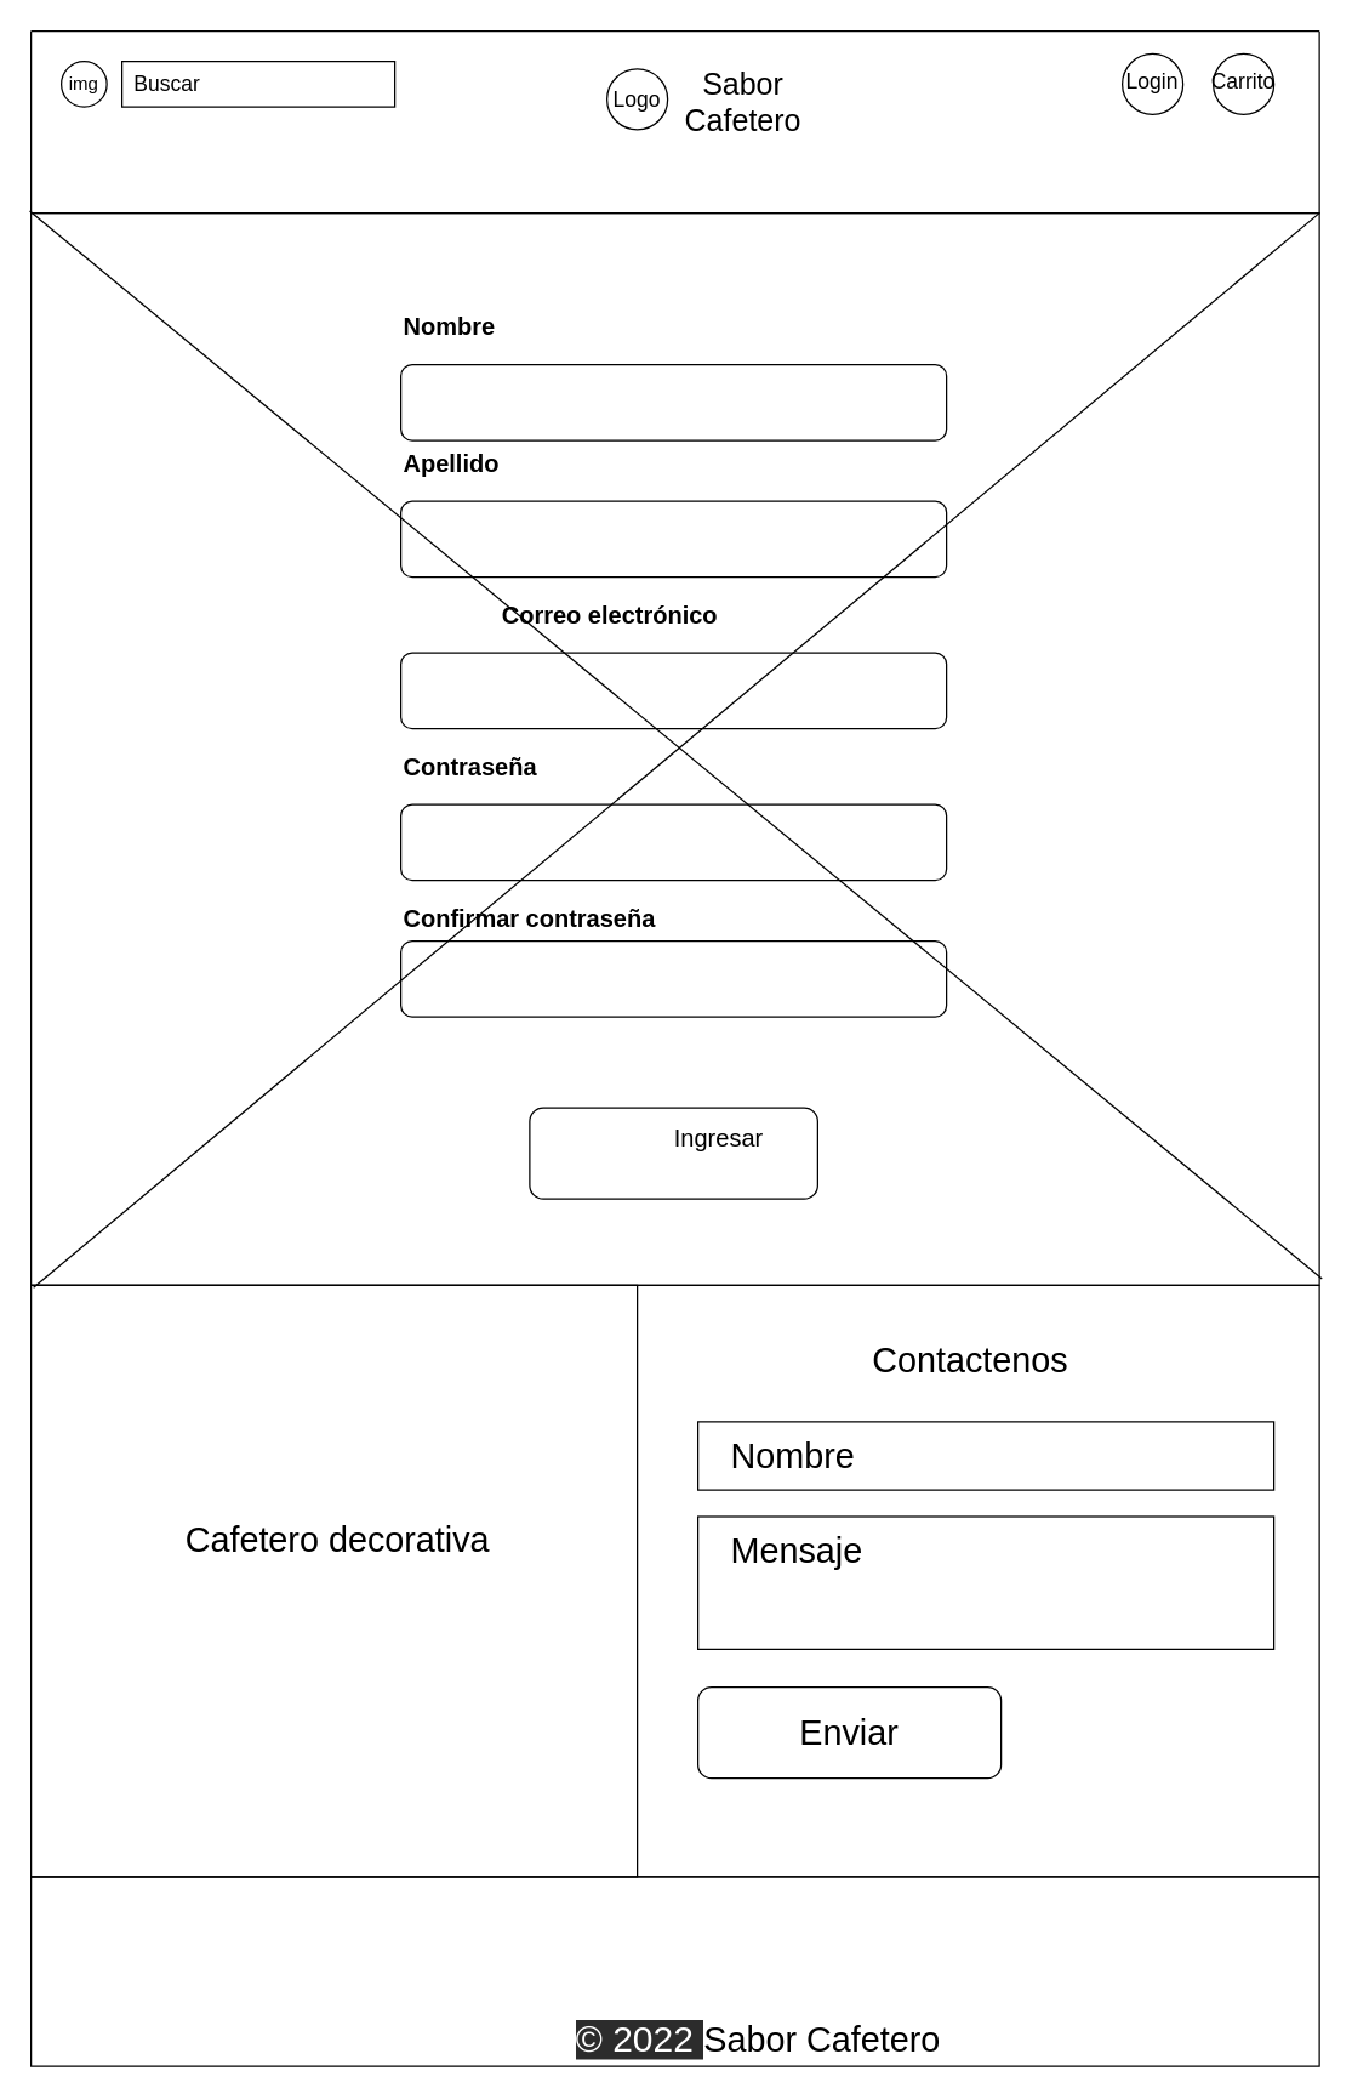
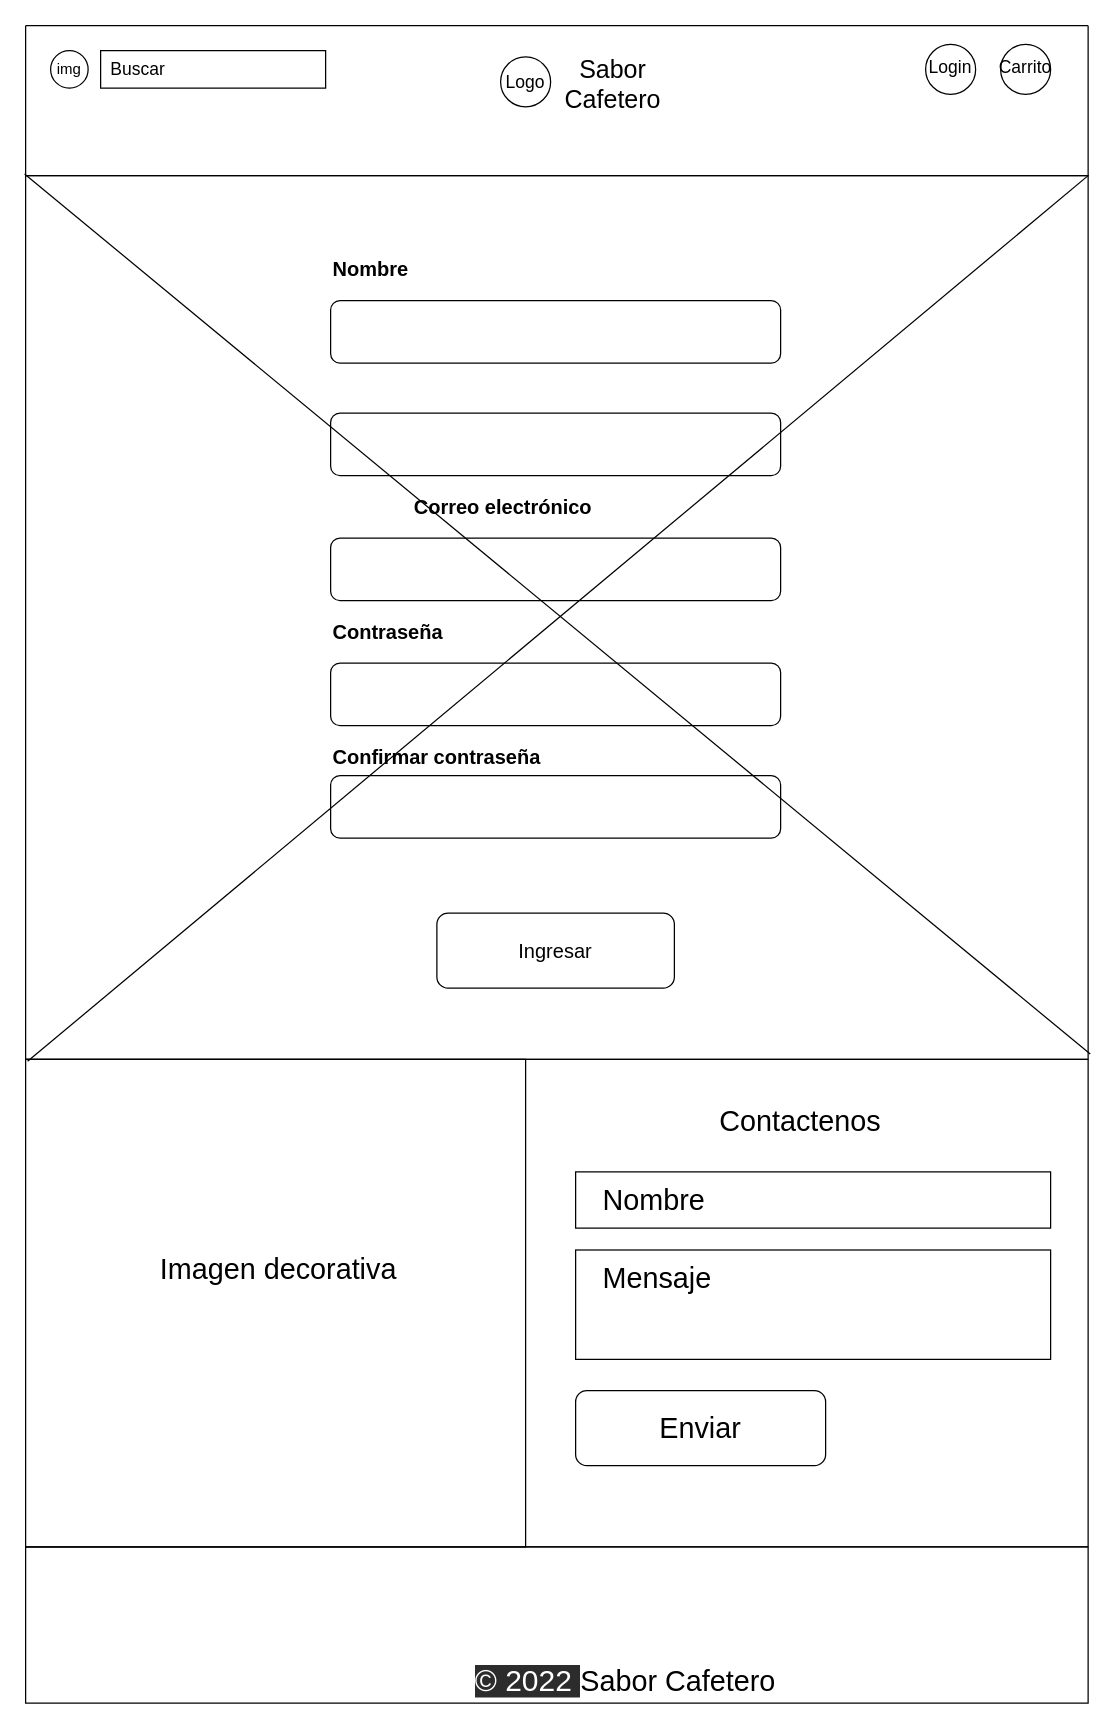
- <mxCell id="33" value="&lt;b&gt;&lt;font style=&quot;font-size: 16px&quot;&gt;Apellido&lt;/font&gt;&lt;/b&gt;" style="text;html=1;strokeColor=none;fillColor=none;align=left;verticalAlign=middle;whiteSpace=wrap;rounded=0;fontSize=14;" parent="1" vertex="1"><mxGeometry x="264" y="290" width="360" height="30" as="geometry" /></mxCell>
- <mxCell id="20" value="Ingresar" style="text;html=1;strokeColor=none;fillColor=none;align=center;verticalAlign=middle;whiteSpace=wrap;rounded=0;fontSize=16;" parent="1" vertex="1"><mxGeometry x="434" y="735" width="80" height="30" as="geometry" /></mxCell>
+ <mxCell id="20" value="Ingresar" style="text;html=1;strokeColor=none;fillColor=none;align=center;verticalAlign=middle;whiteSpace=wrap;rounded=0;fontSize=16;" parent="1" vertex="1"><mxGeometry x="404" y="745" width="80" height="30" as="geometry" /></mxCell>
- <mxCell id="23" value="&lt;font style=&quot;font-size: 23px&quot;&gt;Cafetero decorativa&lt;/font&gt;" style="text;html=1;strokeColor=none;fillColor=none;align=center;verticalAlign=middle;whiteSpace=wrap;rounded=0;strokeWidth=1;" parent="21" vertex="1"><mxGeometry x="35" y="45" width="335" height="245" as="geometry" /></mxCell>
+ <mxCell id="23" value="&lt;font style=&quot;font-size: 23px&quot;&gt;Imagen decorativa&lt;/font&gt;" style="text;html=1;strokeColor=none;fillColor=none;align=center;verticalAlign=middle;whiteSpace=wrap;rounded=0;strokeWidth=1;" parent="21" vertex="1"><mxGeometry x="35" y="45" width="335" height="245" as="geometry" /></mxCell>
